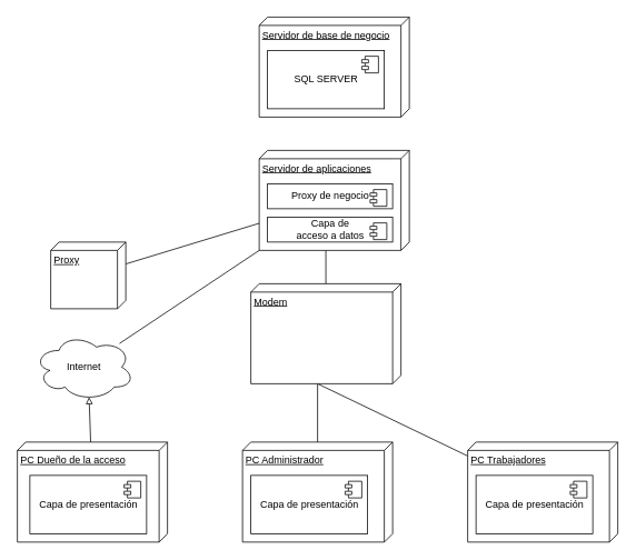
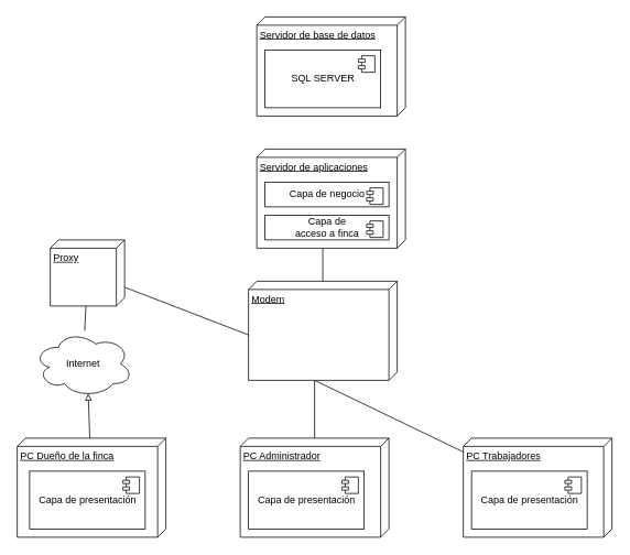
- <mxCell id="11" value="Servidor de base de negocio" style="verticalAlign=top;align=left;spacingTop=8;spacingLeft=2;spacingRight=12;shape=cube;size=10;direction=south;fontStyle=4;html=1;" vertex="1" parent="1"><mxGeometry x="310" y="20" width="180" height="120" as="geometry" /></mxCell>
+ <mxCell id="11" value="Servidor de base de datos" style="verticalAlign=top;align=left;spacingTop=8;spacingLeft=2;spacingRight=12;shape=cube;size=10;direction=south;fontStyle=4;html=1;" vertex="1" parent="1"><mxGeometry x="310" y="20" width="180" height="120" as="geometry" /></mxCell>
- <mxCell id="14" value="Proxy de negocio" style="html=1;dropTarget=0;" vertex="1" parent="1"><mxGeometry x="320" y="220" width="150" height="30" as="geometry" /></mxCell>
+ <mxCell id="14" value="Capa de negocio" style="html=1;dropTarget=0;" vertex="1" parent="1"><mxGeometry x="320" y="220" width="150" height="30" as="geometry" /></mxCell>
- <mxCell id="22" value="Capa de &lt;br&gt;acceso a datos" style="html=1;dropTarget=0;" vertex="1" parent="1"><mxGeometry x="320" y="260" width="150" height="30" as="geometry" /></mxCell>
+ <mxCell id="22" value="Capa de &lt;br&gt;acceso a finca" style="html=1;dropTarget=0;" vertex="1" parent="1"><mxGeometry x="320" y="260" width="150" height="30" as="geometry" /></mxCell>
- <mxCell id="26" style="edgeStyle=none;rounded=0;orthogonalLoop=1;jettySize=auto;html=1;endArrow=none;endFill=0;strokeColor=#000000;" edge="1" parent="1" source="27" target="10"><mxGeometry relative="1" as="geometry" /></mxCell>
+ <mxCell id="26" style="edgeStyle=none;rounded=0;orthogonalLoop=1;jettySize=auto;html=1;entryX=0;entryY=0;entryDx=65;entryDy=180;entryPerimeter=0;endArrow=none;endFill=0;strokeColor=#000000;" edge="1" parent="1" source="27" target="9"><mxGeometry relative="1" as="geometry" /></mxCell>
- <mxCell id="24" style="edgeStyle=none;rounded=0;orthogonalLoop=1;jettySize=auto;html=1;endArrow=none;endFill=0;strokeColor=#000000;" edge="1" parent="1" source="25" target="10"><mxGeometry relative="1" as="geometry" /></mxCell>
+ <mxCell id="24" style="edgeStyle=none;rounded=0;orthogonalLoop=1;jettySize=auto;html=1;endArrow=none;endFill=0;strokeColor=#000000;" edge="1" parent="1" source="25" target="27"><mxGeometry relative="1" as="geometry" /></mxCell>
- <mxCell id="3" value="PC Dueño de la acceso" style="verticalAlign=top;align=left;spacingTop=8;spacingLeft=2;spacingRight=12;shape=cube;size=10;direction=south;fontStyle=4;html=1;" vertex="1" parent="1"><mxGeometry x="20" y="530" width="180" height="120" as="geometry" /></mxCell>
+ <mxCell id="3" value="PC Dueño de la finca" style="verticalAlign=top;align=left;spacingTop=8;spacingLeft=2;spacingRight=12;shape=cube;size=10;direction=south;fontStyle=4;html=1;" vertex="1" parent="1"><mxGeometry x="20" y="530" width="180" height="120" as="geometry" /></mxCell>
